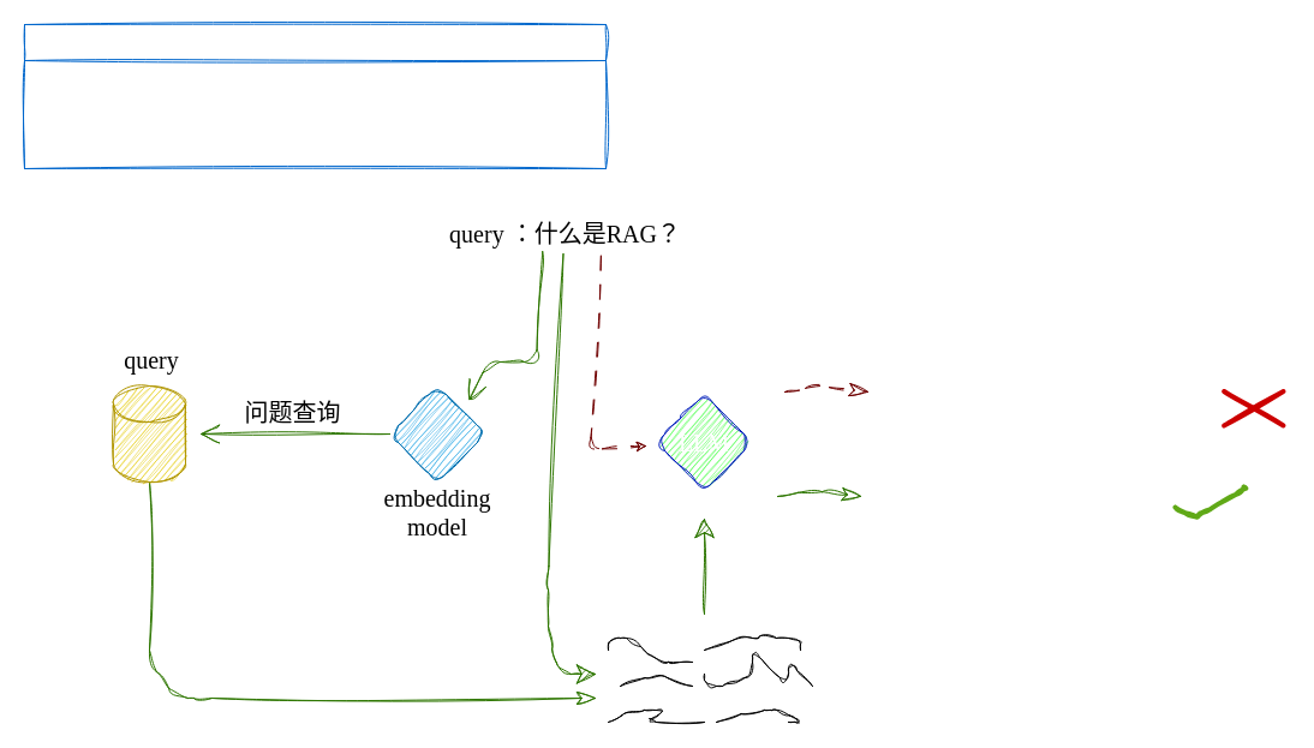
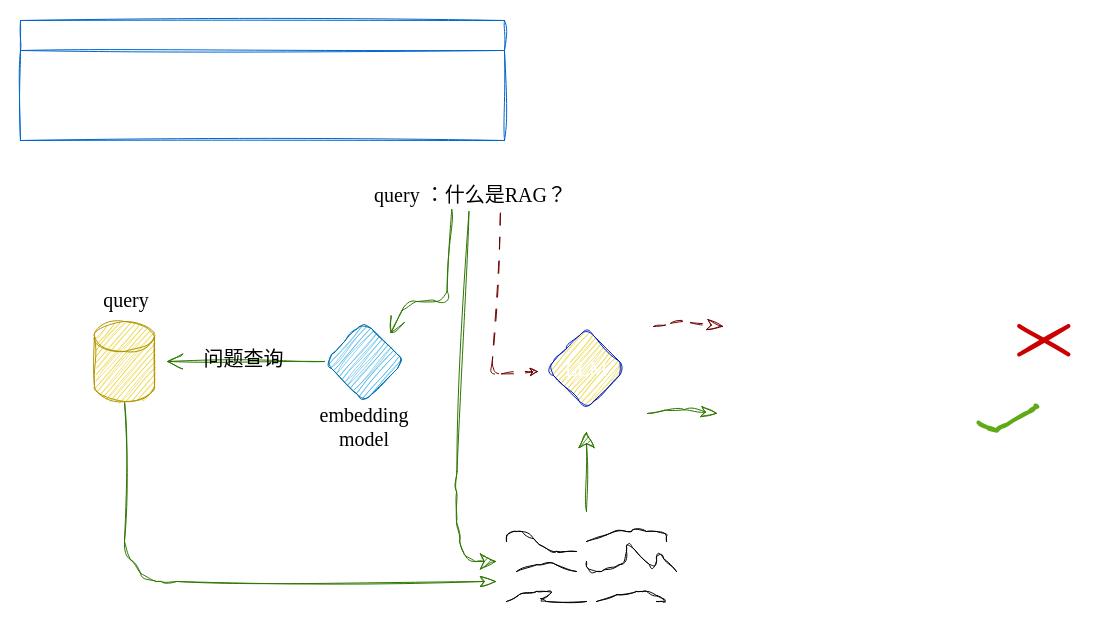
- <mxCell id="11" value="问题查询" style="text;html=1;strokeColor=none;fillColor=none;align=center;verticalAlign=middle;whiteSpace=wrap;rounded=0;sketch=1;hachureGap=4;jiggle=2;curveFitting=1;fontFamily=Architects Daughter;fontSource=https%3A%2F%2Ffonts.googleapis.com%2Fcss%3Ffamily%3DArchitects%2BDaughter;fontSize=20;fontColor=default;" parent="1" vertex="1"><mxGeometry x="186" y="328" width="115" height="30" as="geometry" /></mxCell>
+ <mxCell id="11" value="问题查询" style="text;html=1;strokeColor=none;fillColor=none;align=center;verticalAlign=middle;whiteSpace=wrap;rounded=0;sketch=1;hachureGap=4;jiggle=2;curveFitting=1;fontFamily=Architects Daughter;fontSource=https%3A%2F%2Ffonts.googleapis.com%2Fcss%3Ffamily%3DArchitects%2BDaughter;fontSize=20;fontColor=default;" parent="1" vertex="1"><mxGeometry x="186" y="343" width="115" height="30" as="geometry" /></mxCell>
- <mxCell id="5" value="LLM" style="rhombus;whiteSpace=wrap;html=1;rounded=1;sketch=1;hachureGap=4;jiggle=2;curveFitting=1;strokeColor=#001DBC;fontFamily=Architects Daughter;fontSource=https%3A%2F%2Ffonts.googleapis.com%2Fcss%3Ffamily%3DArchitects%2BDaughter;fontSize=20;fontColor=#ffffff;fillColor=#33FF33;" parent="1" vertex="1"><mxGeometry x="546" y="328" width="80" height="80" as="geometry" /></mxCell>
+ <mxCell id="5" value="LLM" style="rhombus;whiteSpace=wrap;html=1;rounded=1;sketch=1;hachureGap=4;jiggle=2;curveFitting=1;strokeColor=#001DBC;fontFamily=Architects Daughter;fontSource=https%3A%2F%2Ffonts.googleapis.com%2Fcss%3Ffamily%3DArchitects%2BDaughter;fontSize=20;fontColor=#ffffff;fillColor=#e3c800;" parent="1" vertex="1"><mxGeometry x="546" y="328" width="80" height="80" as="geometry" /></mxCell>
